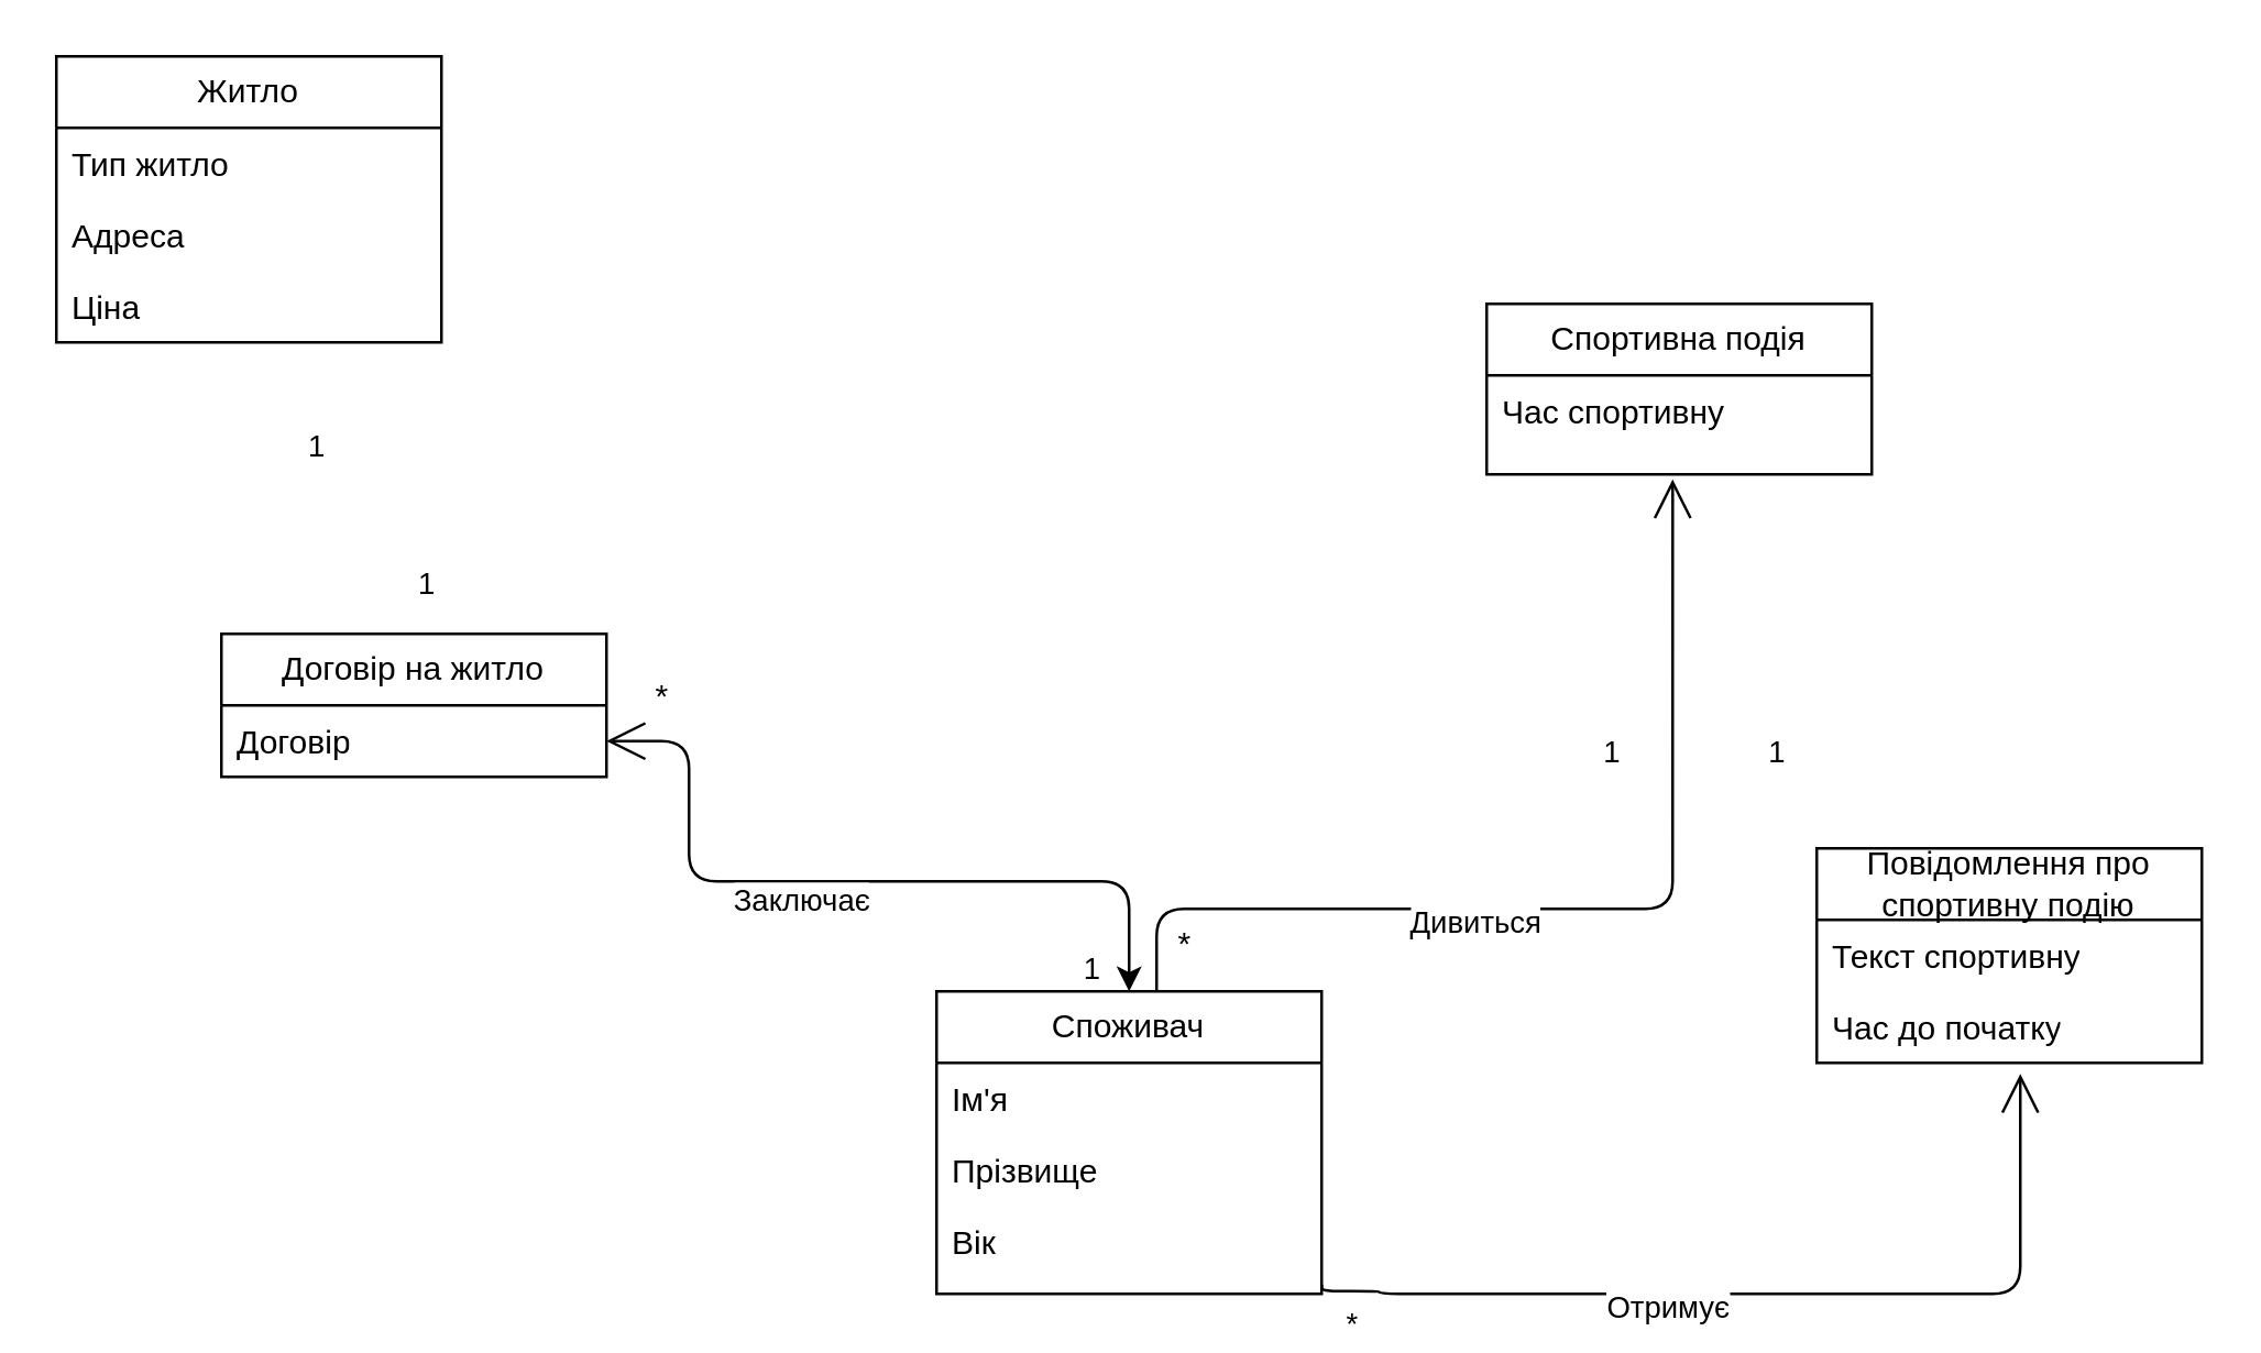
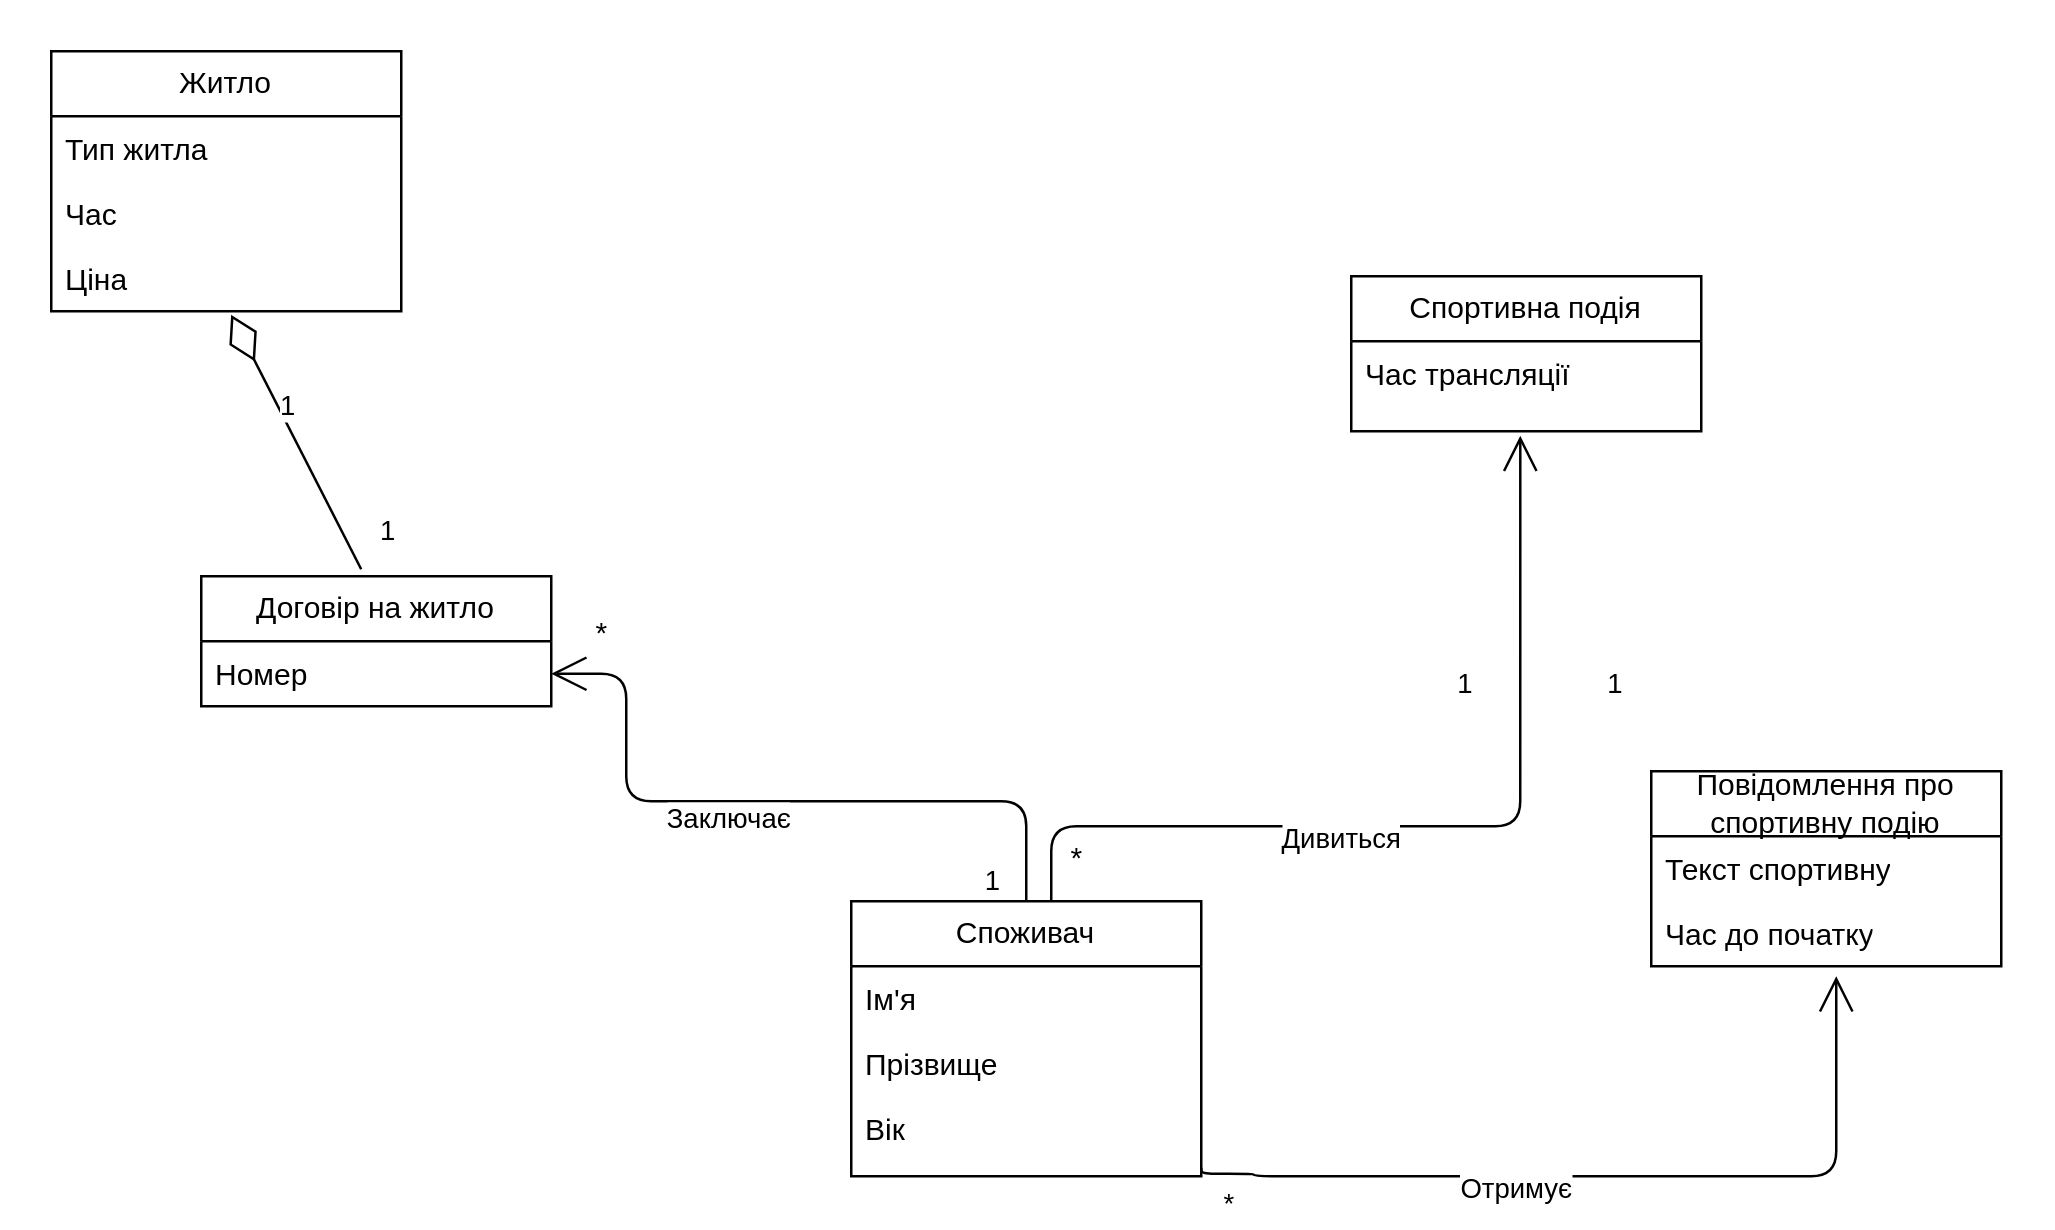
- <mxCell id="9" value="Тип житло&lt;span style=&quot;white-space: pre;&quot;&gt;&#09;&lt;/span&gt;" style="text;strokeColor=none;fillColor=none;align=left;verticalAlign=top;spacingLeft=4;spacingRight=4;overflow=hidden;rotatable=0;points=[[0,0.5],[1,0.5]];portConstraint=eastwest;whiteSpace=wrap;html=1;" parent="8" vertex="1"><mxGeometry y="26" width="140" height="26" as="geometry" /></mxCell>
+ <mxCell id="9" value="Тип житла&lt;span style=&quot;white-space: pre;&quot;&gt;&#09;&lt;/span&gt;" style="text;strokeColor=none;fillColor=none;align=left;verticalAlign=top;spacingLeft=4;spacingRight=4;overflow=hidden;rotatable=0;points=[[0,0.5],[1,0.5]];portConstraint=eastwest;whiteSpace=wrap;html=1;" parent="8" vertex="1"><mxGeometry y="26" width="140" height="26" as="geometry" /></mxCell>
- <mxCell id="10" value="Адреса" style="text;strokeColor=none;fillColor=none;align=left;verticalAlign=top;spacingLeft=4;spacingRight=4;overflow=hidden;rotatable=0;points=[[0,0.5],[1,0.5]];portConstraint=eastwest;whiteSpace=wrap;html=1;" parent="8" vertex="1"><mxGeometry y="52" width="140" height="26" as="geometry" /></mxCell>
+ <mxCell id="10" value="Час" style="text;strokeColor=none;fillColor=none;align=left;verticalAlign=top;spacingLeft=4;spacingRight=4;overflow=hidden;rotatable=0;points=[[0,0.5],[1,0.5]];portConstraint=eastwest;whiteSpace=wrap;html=1;" parent="8" vertex="1"><mxGeometry y="52" width="140" height="26" as="geometry" /></mxCell>
- <mxCell id="7" value="Час спортивну&lt;br&gt;&lt;br&gt;" style="text;strokeColor=none;fillColor=none;align=left;verticalAlign=top;spacingLeft=4;spacingRight=4;overflow=hidden;rotatable=0;points=[[0,0.5],[1,0.5]];portConstraint=eastwest;whiteSpace=wrap;html=1;" parent="6" vertex="1"><mxGeometry y="26" width="140" height="36" as="geometry" /></mxCell>
+ <mxCell id="7" value="Час трансляції&lt;br&gt;&lt;br&gt;" style="text;strokeColor=none;fillColor=none;align=left;verticalAlign=top;spacingLeft=4;spacingRight=4;overflow=hidden;rotatable=0;points=[[0,0.5],[1,0.5]];portConstraint=eastwest;whiteSpace=wrap;html=1;" parent="6" vertex="1"><mxGeometry y="26" width="140" height="36" as="geometry" /></mxCell>
+ <mxCell id="17" value="" style="endArrow=none;html=1;endSize=12;startArrow=diamondThin;startSize=18;startFill=0;exitX=0.514;exitY=1.054;exitDx=0;exitDy=0;exitPerimeter=0;entryX=0.457;entryY=-0.054;entryDx=0;entryDy=0;entryPerimeter=0;" parent="1" source="11" target="12" edge="1"><mxGeometry relative="1" as="geometry"><mxPoint x="570" y="0" as="sourcePoint" /><mxPoint x="570" y="-130" as="targetPoint" /></mxGeometry></mxCell>
- <mxCell id="13" value="Договір" style="text;strokeColor=none;fillColor=none;align=left;verticalAlign=top;spacingLeft=4;spacingRight=4;overflow=hidden;rotatable=0;points=[[0,0.5],[1,0.5]];portConstraint=eastwest;whiteSpace=wrap;html=1;" parent="12" vertex="1"><mxGeometry y="26" width="140" height="26" as="geometry" /></mxCell>
+ <mxCell id="13" value="Номер" style="text;strokeColor=none;fillColor=none;align=left;verticalAlign=top;spacingLeft=4;spacingRight=4;overflow=hidden;rotatable=0;points=[[0,0.5],[1,0.5]];portConstraint=eastwest;whiteSpace=wrap;html=1;" parent="12" vertex="1"><mxGeometry y="26" width="140" height="26" as="geometry" /></mxCell>
- <mxCell id="14" value="" style="endArrow=classic;html=1;startSize=12;startArrow=open;startFill=0;edgeStyle=orthogonalEdgeStyle;entryX=0.5;entryY=0;entryDx=0;entryDy=0;" parent="1" source="12" target="2" edge="1"><mxGeometry relative="1" as="geometry"><mxPoint x="250" y="180" as="sourcePoint" /><mxPoint x="250" y="26" as="targetPoint" /><Array as="points"><mxPoint x="250" y="269" /><mxPoint x="250" y="320" /><mxPoint x="410" y="320" /></Array></mxGeometry></mxCell>
+ <mxCell id="14" value="" style="endArrow=none;html=1;startSize=12;startArrow=open;startFill=0;edgeStyle=orthogonalEdgeStyle;entryX=0.5;entryY=0;entryDx=0;entryDy=0;" parent="1" source="12" target="2" edge="1"><mxGeometry relative="1" as="geometry"><mxPoint x="250" y="180" as="sourcePoint" /><mxPoint x="250" y="26" as="targetPoint" /><Array as="points"><mxPoint x="250" y="269" /><mxPoint x="250" y="320" /><mxPoint x="410" y="320" /></Array></mxGeometry></mxCell>
